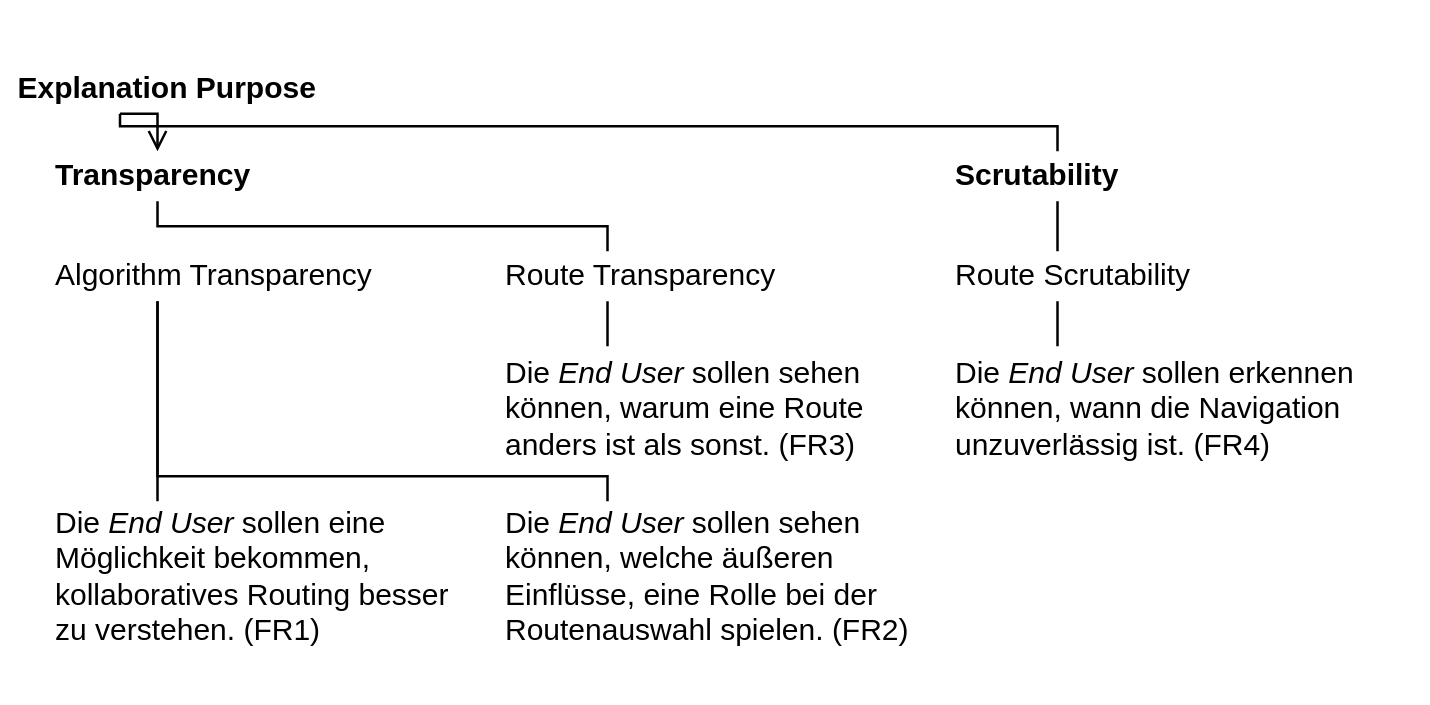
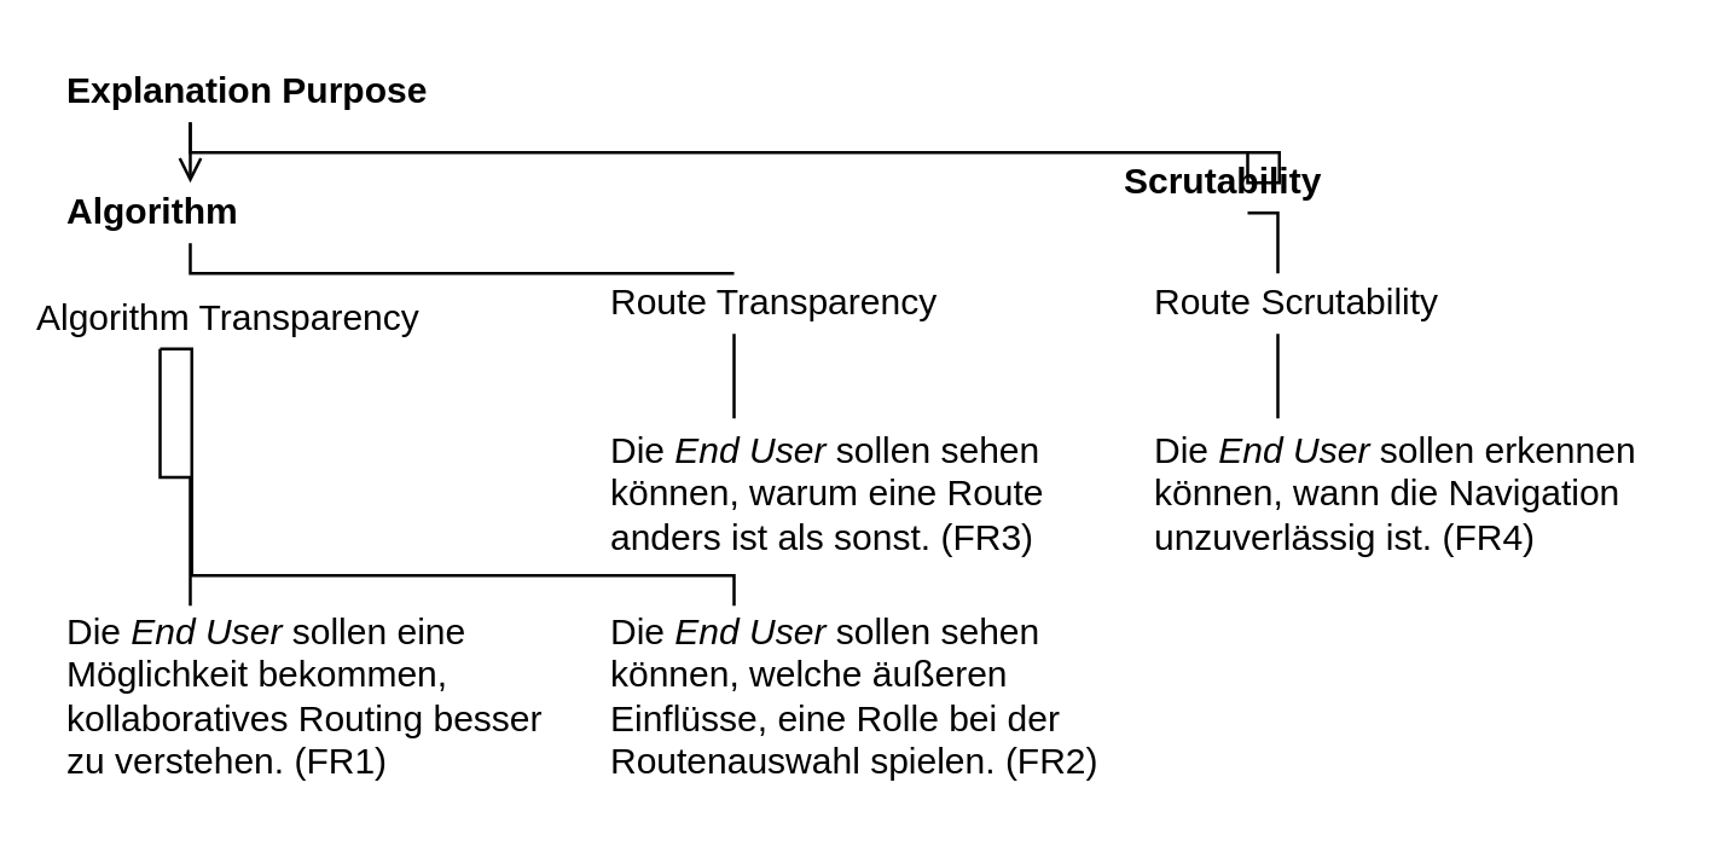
- <mxCell id="4" value="Explanation Purpose" style="text;html=1;strokeColor=none;fillColor=none;align=left;verticalAlign=middle;whiteSpace=wrap;rounded=0;fontStyle=1" parent="1" vertex="1"><mxGeometry x="5" y="25" width="170" height="20" as="geometry" /></mxCell>
+ <mxCell id="4" value="Explanation Purpose" style="text;html=1;strokeColor=none;fillColor=none;align=left;verticalAlign=middle;whiteSpace=wrap;rounded=0;fontStyle=1" parent="1" vertex="1"><mxGeometry x="20" y="20" width="170" height="20" as="geometry" /></mxCell>
- <mxCell id="11" value="Transparency" style="text;html=1;strokeColor=none;fillColor=none;align=left;verticalAlign=middle;whiteSpace=wrap;rounded=0;fontStyle=1" parent="1" vertex="1"><mxGeometry x="20" y="60" width="170" height="20" as="geometry" /></mxCell>
+ <mxCell id="11" value="Algorithm" style="text;html=1;strokeColor=none;fillColor=none;align=left;verticalAlign=middle;whiteSpace=wrap;rounded=0;fontStyle=1" parent="1" vertex="1"><mxGeometry x="20" y="60" width="170" height="20" as="geometry" /></mxCell>
- <mxCell id="6" value="Scrutability" style="text;html=1;strokeColor=none;fillColor=none;align=left;verticalAlign=middle;whiteSpace=wrap;rounded=0;fontStyle=1" parent="1" vertex="1"><mxGeometry x="380" y="60" width="170" height="20" as="geometry" /></mxCell>
+ <mxCell id="6" value="Scrutability" style="text;html=1;strokeColor=none;fillColor=none;align=left;verticalAlign=middle;whiteSpace=wrap;rounded=0;fontStyle=1" parent="1" vertex="1"><mxGeometry x="370" y="50" width="170" height="20" as="geometry" /></mxCell>
- <mxCell id="13" value="Algorithm Transparency" style="text;html=1;strokeColor=none;fillColor=none;align=left;verticalAlign=middle;whiteSpace=wrap;rounded=0;fontStyle=0" parent="1" vertex="1"><mxGeometry x="20" y="100" width="170" height="20" as="geometry" /></mxCell>
+ <mxCell id="13" value="Algorithm Transparency" style="text;html=1;strokeColor=none;fillColor=none;align=left;verticalAlign=middle;whiteSpace=wrap;rounded=0;fontStyle=0" parent="1" vertex="1"><mxGeometry x="10" y="95" width="170" height="20" as="geometry" /></mxCell>
- <mxCell id="18" value="Route Transparency" style="text;html=1;strokeColor=none;fillColor=none;align=left;verticalAlign=middle;whiteSpace=wrap;rounded=0;fontStyle=0" parent="1" vertex="1"><mxGeometry x="200" y="100" width="170" height="20" as="geometry" /></mxCell>
+ <mxCell id="18" value="Route Transparency" style="text;html=1;strokeColor=none;fillColor=none;align=left;verticalAlign=middle;whiteSpace=wrap;rounded=0;fontStyle=0" parent="1" vertex="1"><mxGeometry x="200" y="90" width="170" height="20" as="geometry" /></mxCell>
- <mxCell id="8" value="Route Scrutability" style="text;html=1;strokeColor=none;fillColor=none;align=left;verticalAlign=middle;whiteSpace=wrap;rounded=0;fontStyle=0" parent="1" vertex="1"><mxGeometry x="380" y="100" width="170" height="20" as="geometry" /></mxCell>
+ <mxCell id="8" value="Route Scrutability" style="text;html=1;strokeColor=none;fillColor=none;align=left;verticalAlign=middle;whiteSpace=wrap;rounded=0;fontStyle=0" parent="1" vertex="1"><mxGeometry x="380" y="90" width="170" height="20" as="geometry" /></mxCell>
